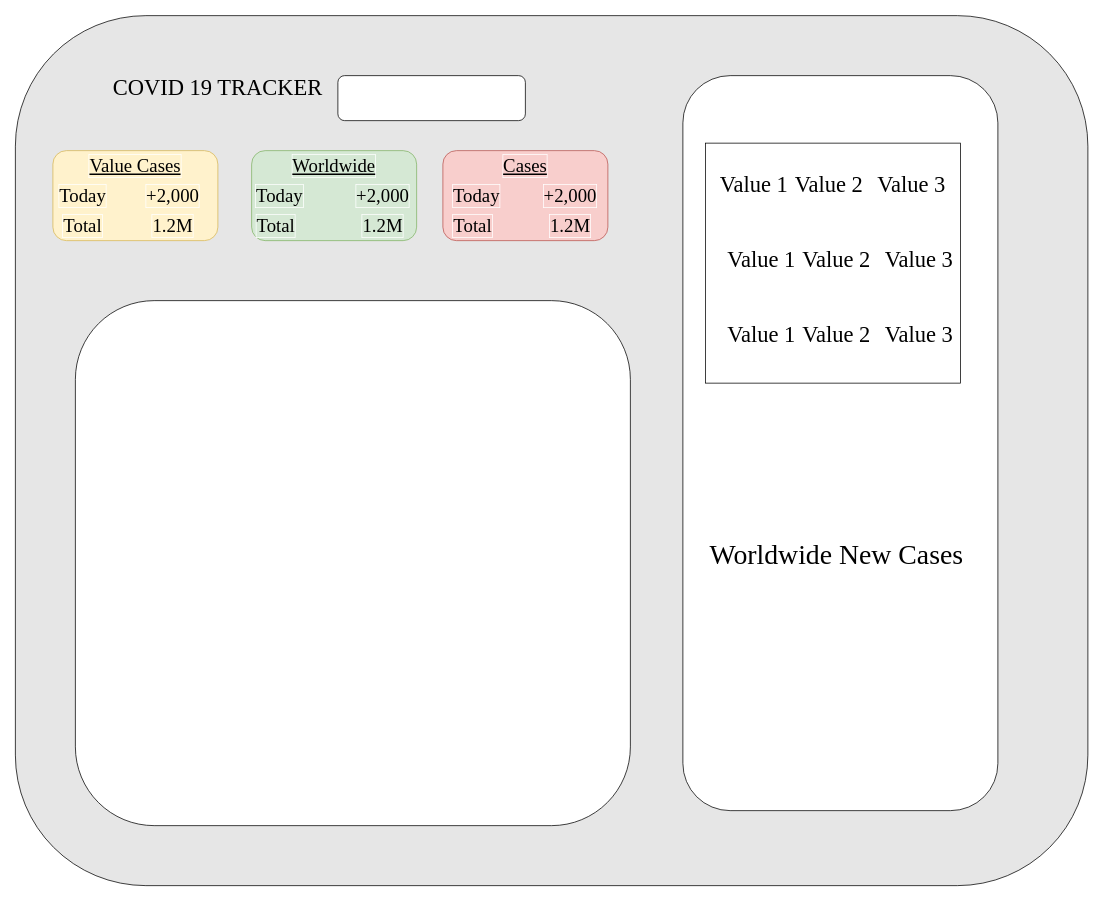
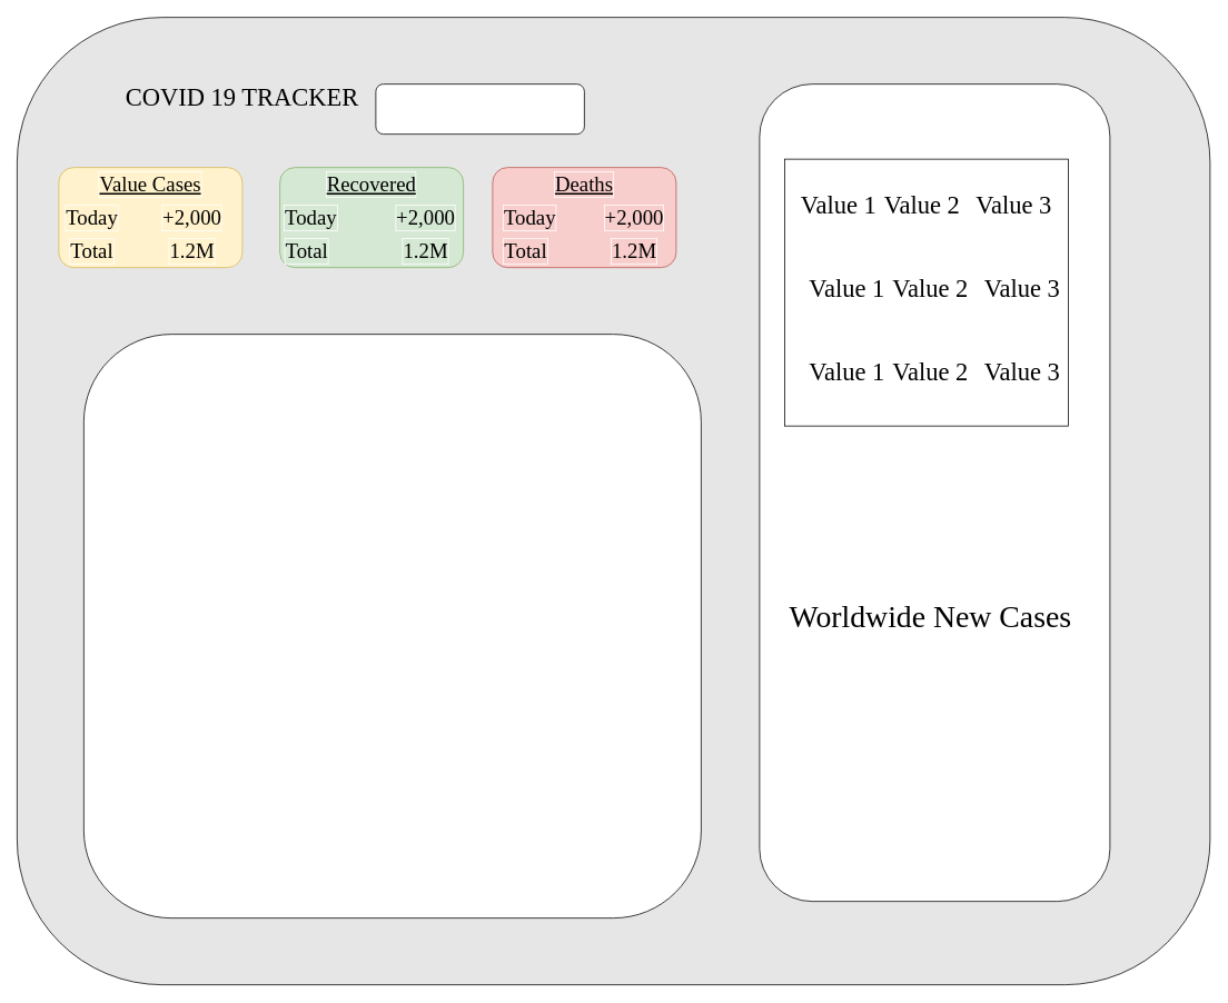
- <mxCell id="11" value="Worldwide" style="text;html=1;strokeColor=none;fillColor=none;align=center;verticalAlign=middle;whiteSpace=wrap;rounded=0;labelBackgroundColor=none;labelBorderColor=#FFFFFF;fontFamily=Times New Roman;fontSize=25;fontColor=#000000;fontStyle=4" vertex="1" parent="1"><mxGeometry x="335" y="210" width="220" height="20" as="geometry" /></mxCell>
+ <mxCell id="11" value="Recovered" style="text;html=1;strokeColor=none;fillColor=none;align=center;verticalAlign=middle;whiteSpace=wrap;rounded=0;labelBackgroundColor=none;labelBorderColor=#FFFFFF;fontFamily=Times New Roman;fontSize=25;fontColor=#000000;fontStyle=4" vertex="1" parent="1"><mxGeometry x="335" y="210" width="220" height="20" as="geometry" /></mxCell>
- <mxCell id="14" value="Cases" style="text;html=1;strokeColor=none;fillColor=none;align=center;verticalAlign=middle;whiteSpace=wrap;rounded=0;labelBackgroundColor=none;labelBorderColor=#FFFFFF;fontFamily=Times New Roman;fontSize=25;fontColor=#000000;fontStyle=4" vertex="1" parent="1"><mxGeometry x="590" y="210" width="220" height="20" as="geometry" /></mxCell>
+ <mxCell id="14" value="Deaths" style="text;html=1;strokeColor=none;fillColor=none;align=center;verticalAlign=middle;whiteSpace=wrap;rounded=0;labelBackgroundColor=none;labelBorderColor=#FFFFFF;fontFamily=Times New Roman;fontSize=25;fontColor=#000000;fontStyle=4" vertex="1" parent="1"><mxGeometry x="590" y="210" width="220" height="20" as="geometry" /></mxCell>
